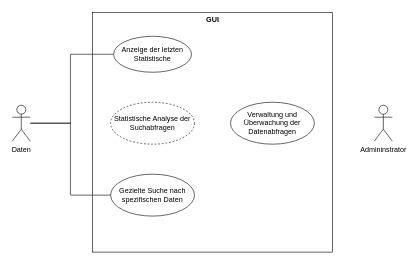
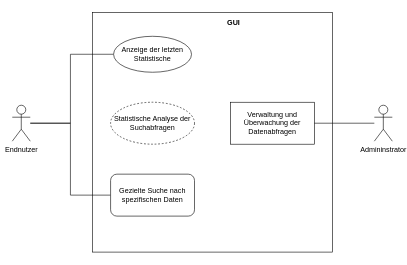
- <mxCell id="6" value="GUI" style="text;align=center;fontStyle=1;verticalAlign=middle;spacingLeft=3;spacingRight=3;strokeColor=none;rotatable=0;points=[[0,0.5],[1,0.5]];portConstraint=eastwest;html=1;" vertex="1" parent="1"><mxGeometry x="314" y="20" width="80" height="26" as="geometry" /></mxCell>
+ <mxCell id="6" value="GUI" style="text;align=center;fontStyle=1;verticalAlign=middle;spacingLeft=3;spacingRight=3;strokeColor=none;rotatable=0;points=[[0,0.5],[1,0.5]];portConstraint=eastwest;html=1;" vertex="1" parent="1"><mxGeometry x="349" y="25" width="80" height="26" as="geometry" /></mxCell>
- <mxCell id="10" value="Verwaltung und Überwachung der Datenabfragen" style="ellipse;whiteSpace=wrap;html=1;" vertex="1" parent="1"><mxGeometry x="384" y="170" width="140" height="70" as="geometry" /></mxCell>
+ <mxCell id="10" value="Verwaltung und Überwachung der Datenabfragen" style="whiteSpace=wrap;html=1;rounded=0;" vertex="1" parent="1"><mxGeometry x="384" y="170" width="140" height="70" as="geometry" /></mxCell>
+ <mxCell id="11" style="edgeStyle=orthogonalEdgeStyle;rounded=0;orthogonalLoop=1;jettySize=auto;html=1;entryX=1;entryY=0.5;entryDx=0;entryDy=0;endArrow=none;endFill=0;" edge="1" parent="1" source="12" target="10"><mxGeometry relative="1" as="geometry" /></mxCell>
- <mxCell id="4" value="Daten" style="shape=umlActor;verticalLabelPosition=bottom;verticalAlign=top;html=1;outlineConnect=0;" vertex="1" parent="1"><mxGeometry x="20" y="175" width="30" height="60" as="geometry" /></mxCell>
+ <mxCell id="4" value="Endnutzer" style="shape=umlActor;verticalLabelPosition=bottom;verticalAlign=top;html=1;outlineConnect=0;" vertex="1" parent="1"><mxGeometry x="20" y="175" width="30" height="60" as="geometry" /></mxCell>
- <mxCell id="8" value="Gezielte Suche nach spezifischen Daten" style="ellipse;whiteSpace=wrap;html=1;" vertex="1" parent="1"><mxGeometry x="184" y="290" width="140" height="70" as="geometry" /></mxCell>
+ <mxCell id="8" value="Gezielte Suche nach spezifischen Daten" style="whiteSpace=wrap;html=1;rounded=1;" vertex="1" parent="1"><mxGeometry x="184" y="290" width="140" height="70" as="geometry" /></mxCell>
